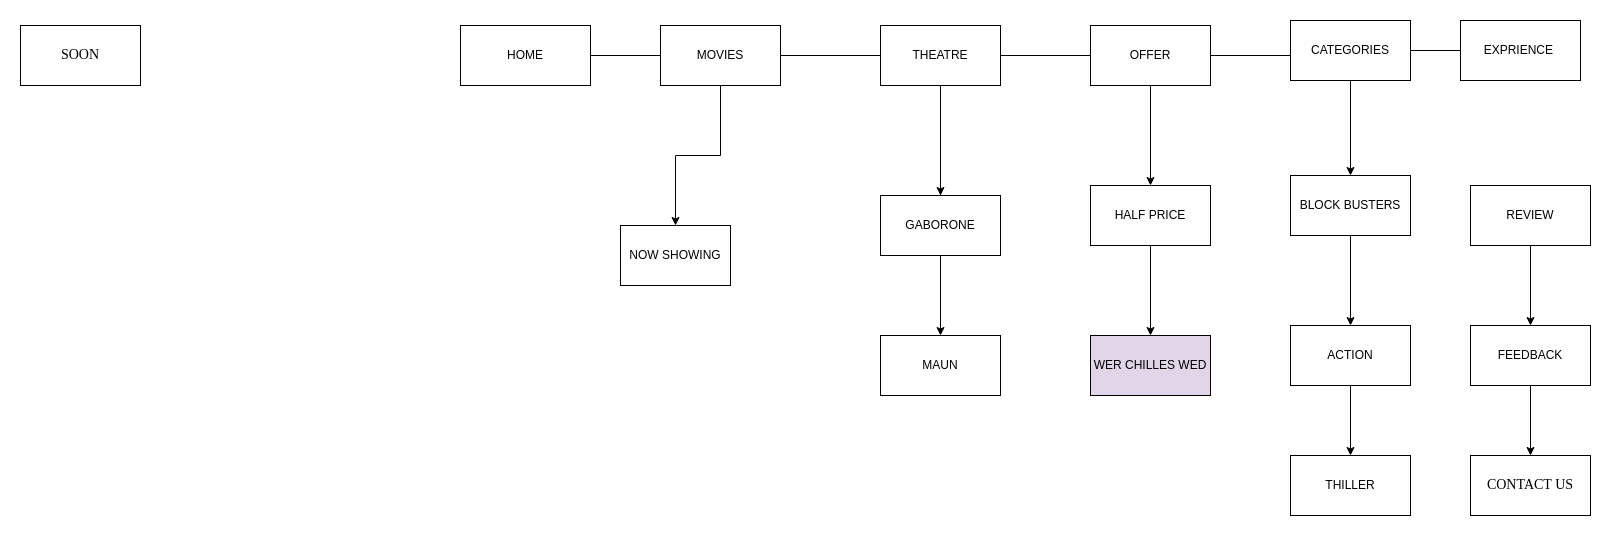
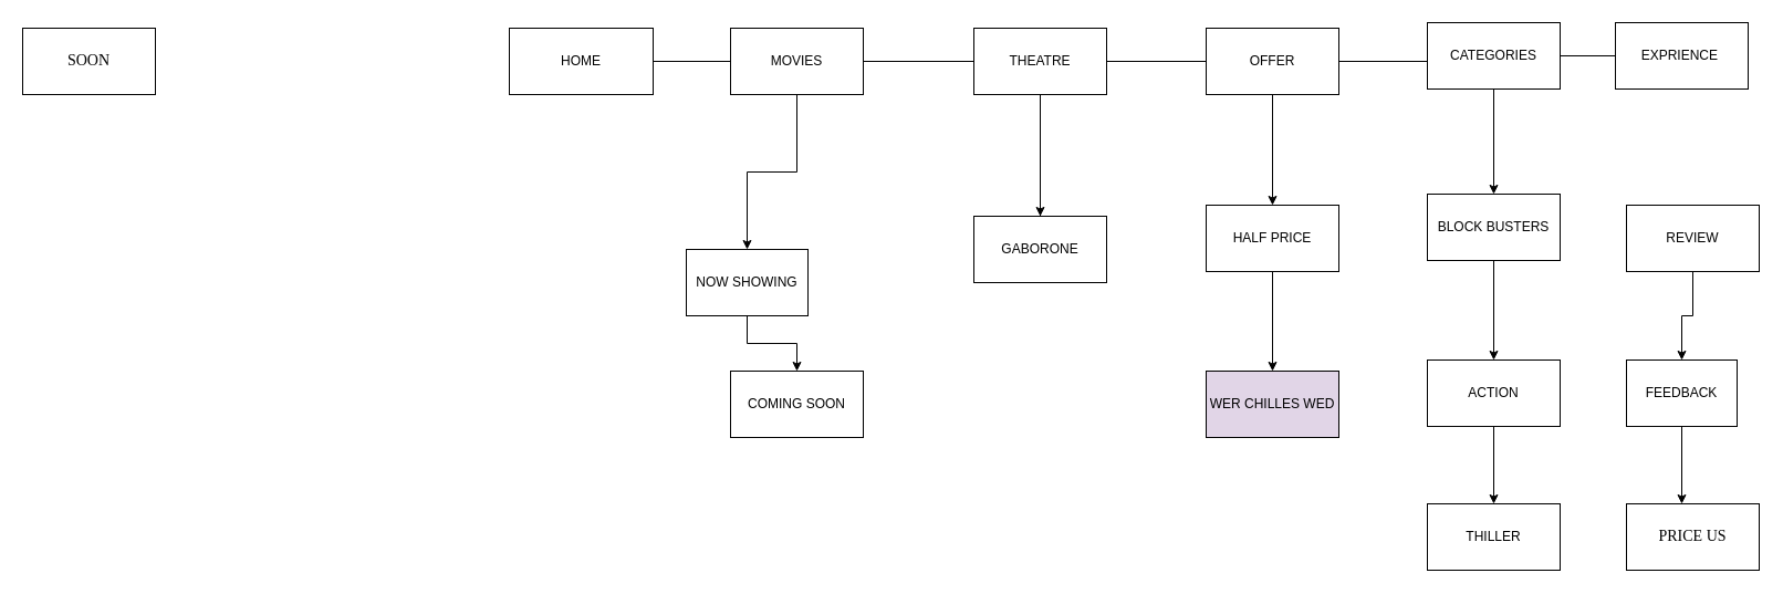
- <mxCell id="23" value="" style="edgeStyle=orthogonalEdgeStyle;rounded=0;orthogonalLoop=1;jettySize=auto;html=1;" parent="1" source="35" target="24" edge="1"><mxGeometry relative="1" as="geometry" /></mxCell>
+ <mxCell id="9" style="edgeStyle=orthogonalEdgeStyle;rounded=0;orthogonalLoop=1;jettySize=auto;html=1;exitX=0.5;exitY=1;exitDx=0;exitDy=0;entryX=0.5;entryY=0;entryDx=0;entryDy=0;fontFamily=Times New Roman;fontSize=14;" edge="1" parent="1" source="10" target="11"><mxGeometry relative="1" as="geometry" /></mxCell>
- <mxCell id="8" value="FEEDBACK" style="whiteSpace=wrap;html=1;rounded=0;" parent="1" vertex="1"><mxGeometry x="1470" y="325" width="120" height="60" as="geometry" /></mxCell>
+ <mxCell id="8" value="FEEDBACK" style="whiteSpace=wrap;html=1;rounded=0;" parent="1" vertex="1"><mxGeometry x="1470" y="325" width="100" height="60" as="geometry" /></mxCell>
+ <mxCell id="11" value="COMING SOON" style="rounded=0;whiteSpace=wrap;html=1;" parent="1" vertex="1"><mxGeometry x="660" y="335" width="120" height="60" as="geometry" /></mxCell>
- <mxCell id="24" value="MAUN" style="whiteSpace=wrap;html=1;rounded=0;" parent="1" vertex="1"><mxGeometry x="880" y="335" width="120" height="60" as="geometry" /></mxCell>
- <mxCell id="31" value="CONTACT US" style="rounded=0;whiteSpace=wrap;html=1;fontFamily=Times New Roman;fontSize=14;" vertex="1" parent="1"><mxGeometry x="1470" y="455" width="120" height="60" as="geometry" /></mxCell>
+ <mxCell id="31" value="PRICE US" style="rounded=0;whiteSpace=wrap;html=1;fontFamily=Times New Roman;fontSize=14;" vertex="1" parent="1"><mxGeometry x="1470" y="455" width="120" height="60" as="geometry" /></mxCell>
